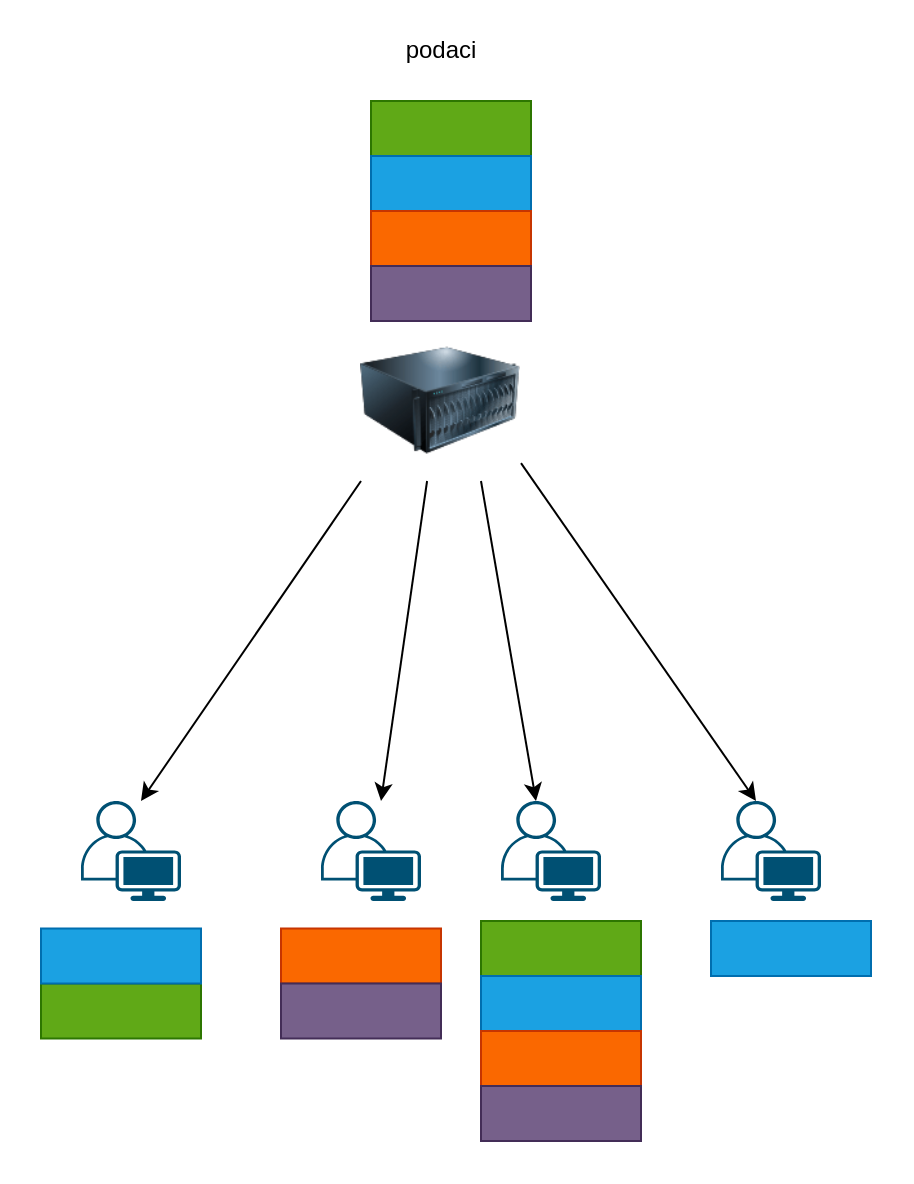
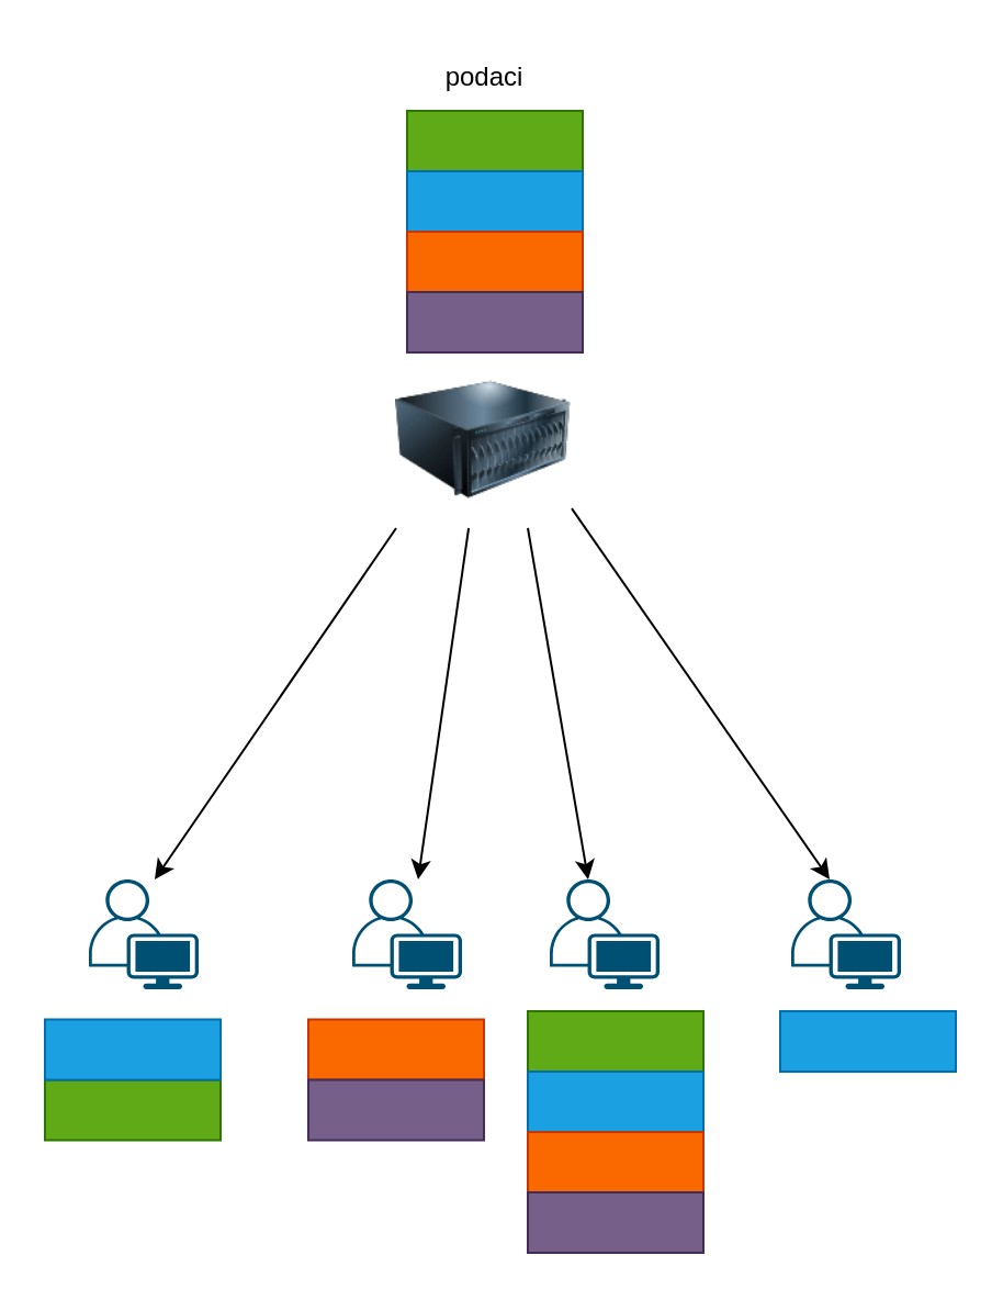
- <mxCell id="23" value="podaci" style="text;html=1;align=center;verticalAlign=middle;resizable=0;points=[];autosize=1;strokeColor=none;fillColor=none;" vertex="1" parent="1"><mxGeometry x="190" y="10" width="60" height="30" as="geometry" /></mxCell>
+ <mxCell id="23" value="podaci" style="text;html=1;align=center;verticalAlign=middle;resizable=0;points=[];autosize=1;strokeColor=none;fillColor=none;" vertex="1" parent="1"><mxGeometry x="190" y="20" width="60" height="30" as="geometry" /></mxCell>
